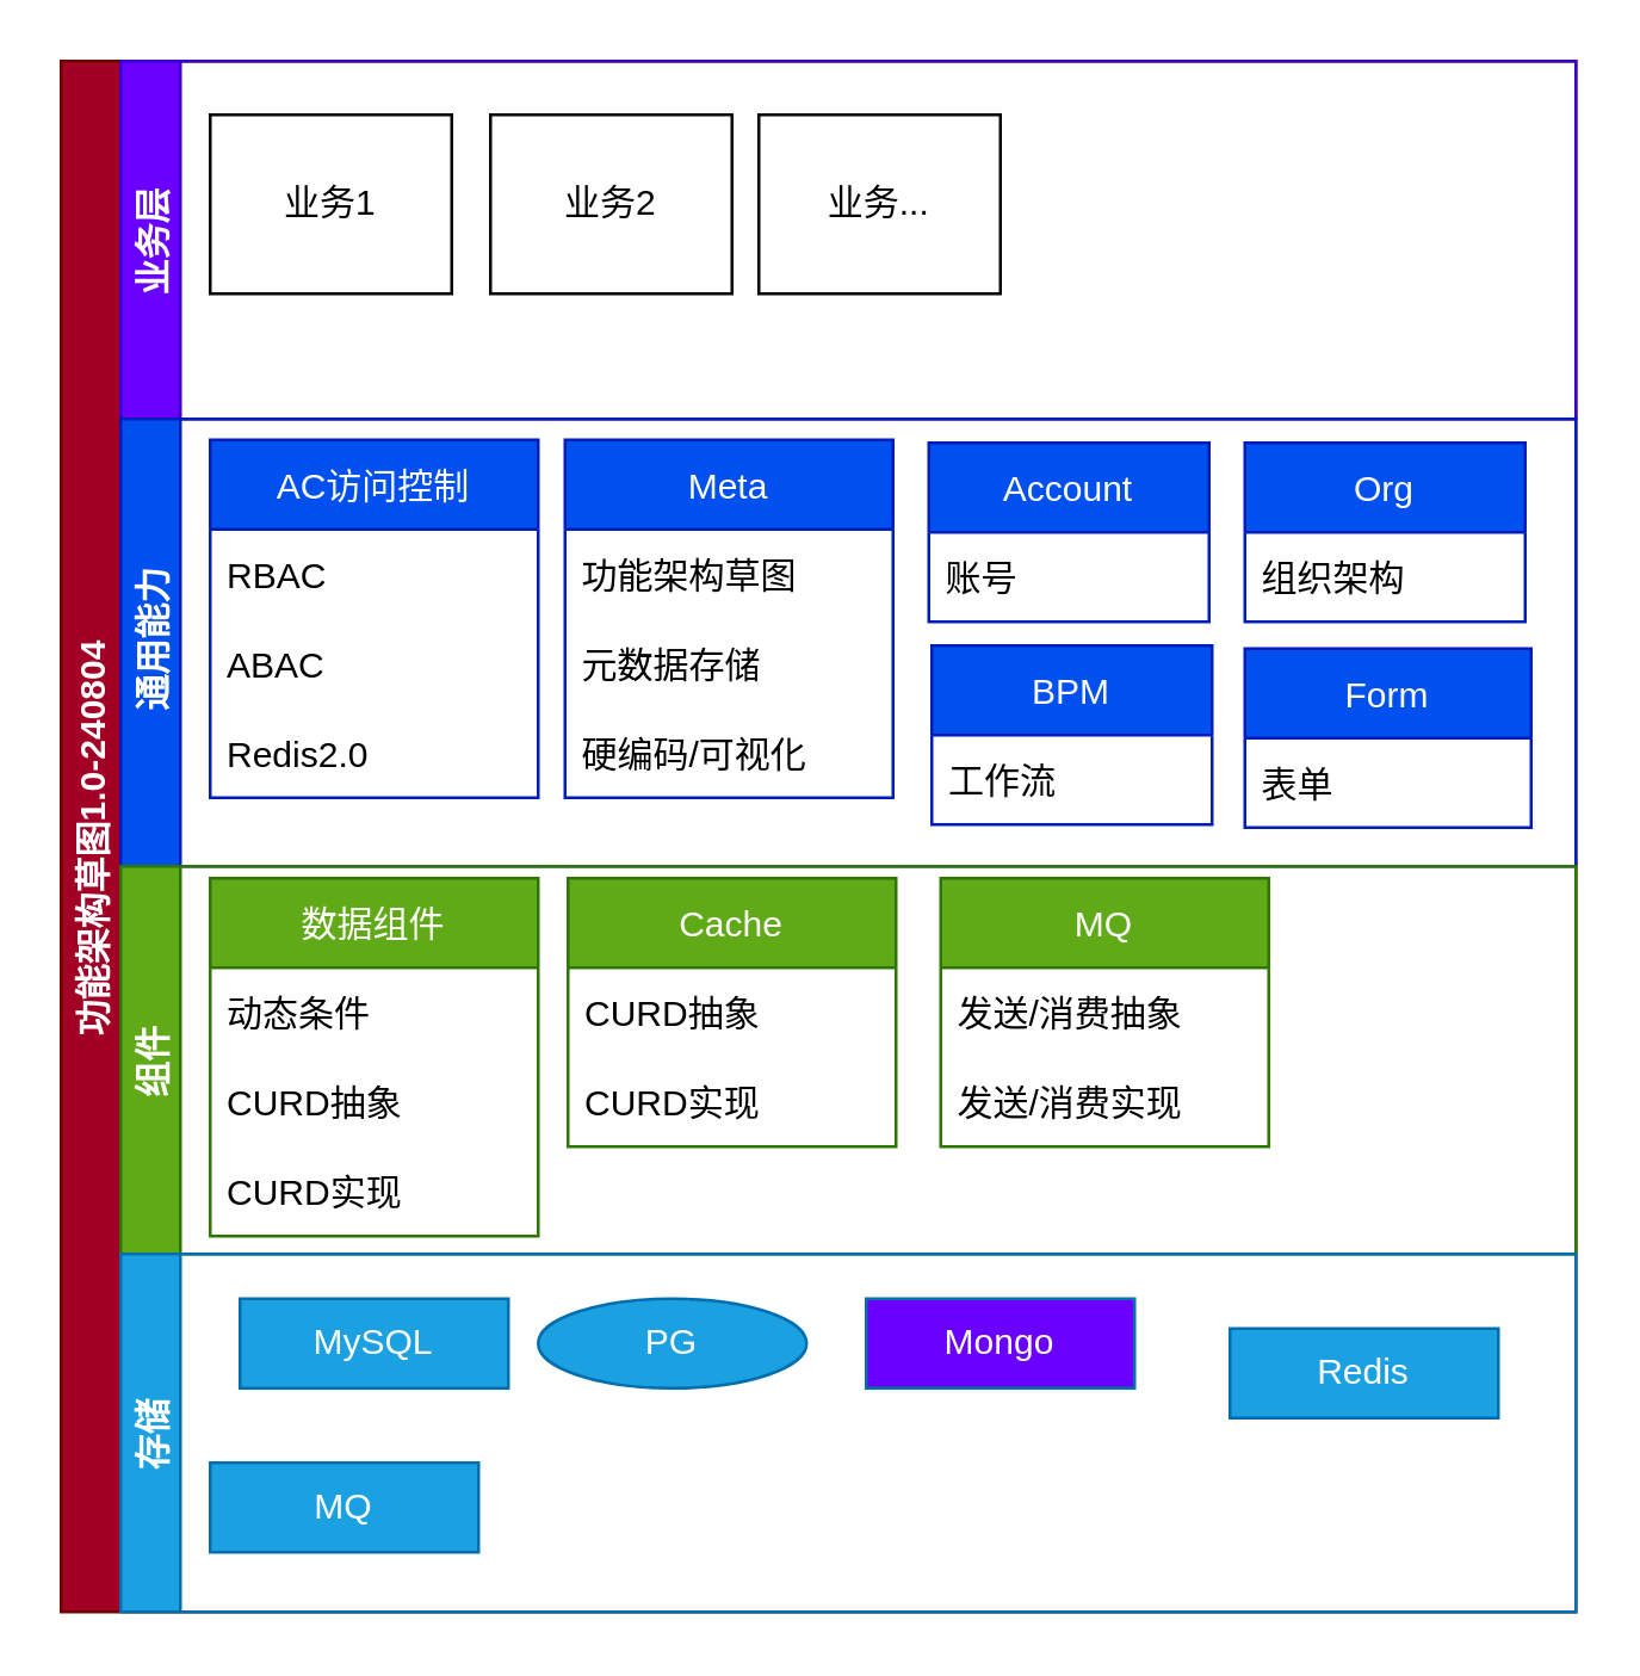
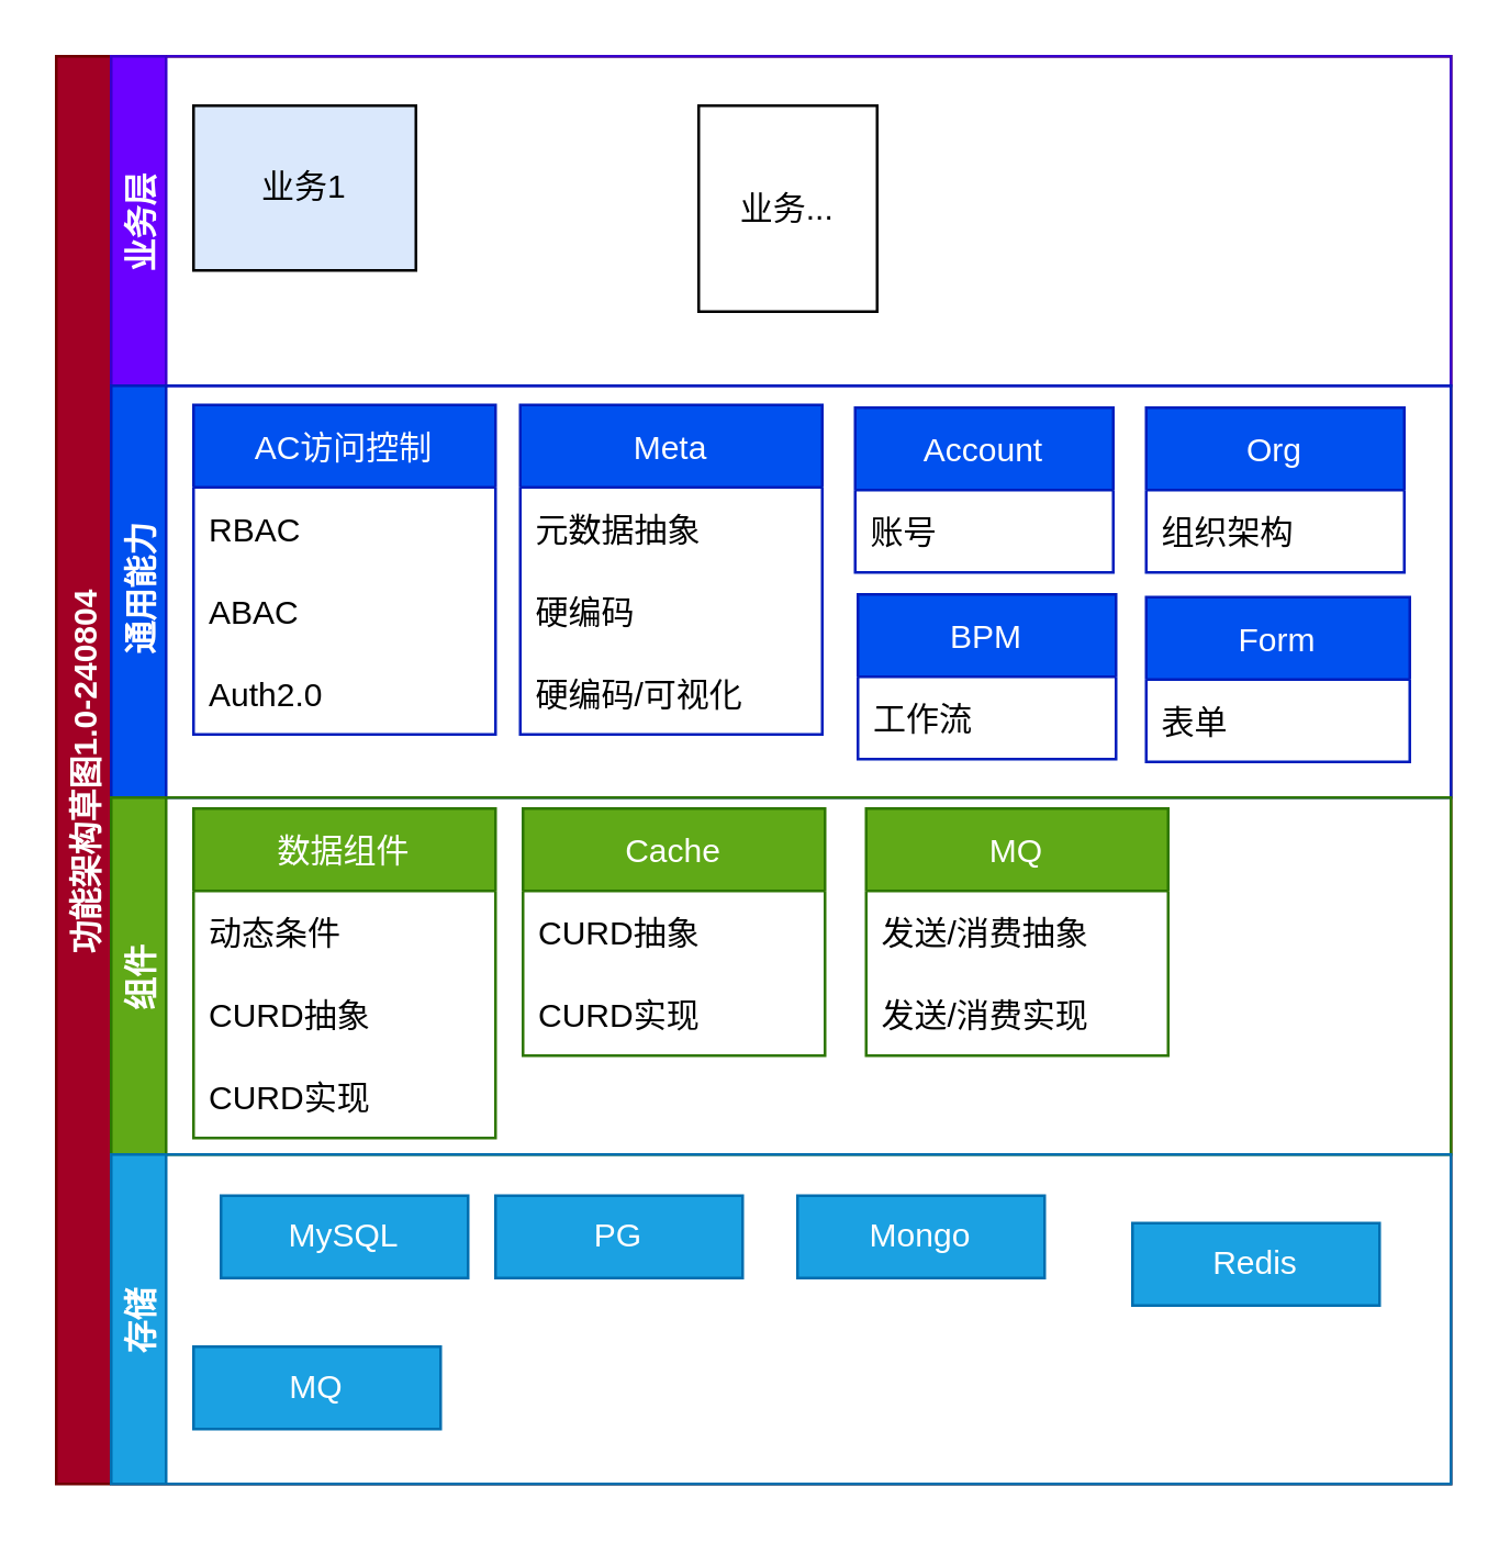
- <mxCell id="4" value="业务1" style="rounded=0;whiteSpace=wrap;html=1;" vertex="1" parent="3"><mxGeometry x="30" y="18" width="81" height="60" as="geometry" /></mxCell>
+ <mxCell id="4" value="业务1" style="rounded=0;whiteSpace=wrap;html=1;fillColor=#dae8fc;" vertex="1" parent="3"><mxGeometry x="30" y="18" width="81" height="60" as="geometry" /></mxCell>
- <mxCell id="5" value="业务2" style="rounded=0;whiteSpace=wrap;html=1;" vertex="1" parent="3"><mxGeometry x="124" y="18" width="81" height="60" as="geometry" /></mxCell>
- <mxCell id="6" value="业务..." style="rounded=0;whiteSpace=wrap;html=1;" vertex="1" parent="3"><mxGeometry x="214" y="18" width="81" height="60" as="geometry" /></mxCell>
+ <mxCell id="6" value="业务..." style="rounded=0;whiteSpace=wrap;html=1;" vertex="1" parent="3"><mxGeometry x="214" y="18" width="65" height="75" as="geometry" /></mxCell>
- <mxCell id="13" value="功能架构草图" style="text;strokeColor=none;fillColor=none;align=left;verticalAlign=middle;spacingLeft=4;spacingRight=4;overflow=hidden;points=[[0,0.5],[1,0.5]];portConstraint=eastwest;rotatable=0;" vertex="1" parent="12"><mxGeometry y="30" width="110" height="30" as="geometry" /></mxCell>
+ <mxCell id="13" value="元数据抽象" style="text;strokeColor=none;fillColor=none;align=left;verticalAlign=middle;spacingLeft=4;spacingRight=4;overflow=hidden;points=[[0,0.5],[1,0.5]];portConstraint=eastwest;rotatable=0;" vertex="1" parent="12"><mxGeometry y="30" width="110" height="30" as="geometry" /></mxCell>
- <mxCell id="14" value="元数据存储" style="text;strokeColor=none;fillColor=none;align=left;verticalAlign=middle;spacingLeft=4;spacingRight=4;overflow=hidden;points=[[0,0.5],[1,0.5]];portConstraint=eastwest;rotatable=0;" vertex="1" parent="12"><mxGeometry y="60" width="110" height="30" as="geometry" /></mxCell>
+ <mxCell id="14" value="硬编码" style="text;strokeColor=none;fillColor=none;align=left;verticalAlign=middle;spacingLeft=4;spacingRight=4;overflow=hidden;points=[[0,0.5],[1,0.5]];portConstraint=eastwest;rotatable=0;" vertex="1" parent="12"><mxGeometry y="60" width="110" height="30" as="geometry" /></mxCell>
- <mxCell id="11" value="Redis2.0" style="text;strokeColor=none;fillColor=none;align=left;verticalAlign=middle;spacingLeft=4;spacingRight=4;overflow=hidden;points=[[0,0.5],[1,0.5]];portConstraint=eastwest;rotatable=0;" vertex="1" parent="8"><mxGeometry y="90" width="110" height="30" as="geometry" /></mxCell>
+ <mxCell id="11" value="Auth2.0" style="text;strokeColor=none;fillColor=none;align=left;verticalAlign=middle;spacingLeft=4;spacingRight=4;overflow=hidden;points=[[0,0.5],[1,0.5]];portConstraint=eastwest;rotatable=0;" vertex="1" parent="8"><mxGeometry y="90" width="110" height="30" as="geometry" /></mxCell>
- <mxCell id="35" value="PG" style="ellipse;whiteSpace=wrap;html=1;fillColor=#1ba1e2;fontColor=#ffffff;strokeColor=#006EAF;" vertex="1" parent="33"><mxGeometry x="140" y="15" width="90" height="30" as="geometry" /></mxCell>
+ <mxCell id="35" value="PG" style="whiteSpace=wrap;html=1;fillColor=#1ba1e2;fontColor=#ffffff;strokeColor=#006EAF;" vertex="1" parent="33"><mxGeometry x="140" y="15" width="90" height="30" as="geometry" /></mxCell>
- <mxCell id="36" value="Mongo" style="whiteSpace=wrap;html=1;fillColor=#6a00ff;fontColor=#ffffff;strokeColor=#006EAF;" vertex="1" parent="33"><mxGeometry x="250" y="15" width="90" height="30" as="geometry" /></mxCell>
+ <mxCell id="36" value="Mongo" style="whiteSpace=wrap;html=1;fillColor=#1ba1e2;fontColor=#ffffff;strokeColor=#006EAF;" vertex="1" parent="33"><mxGeometry x="250" y="15" width="90" height="30" as="geometry" /></mxCell>
